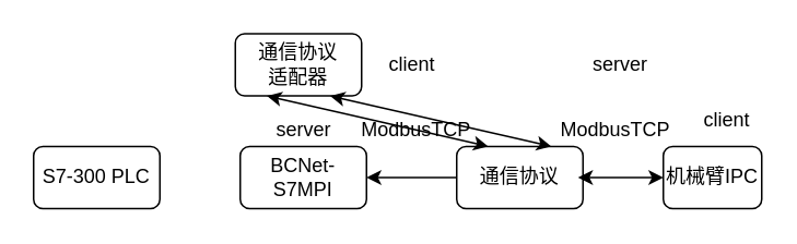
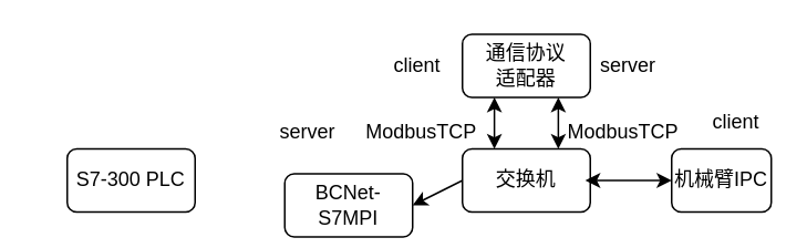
- <mxCell id="6" value="通信协议&lt;br&gt;适配器" style="rounded=1;whiteSpace=wrap;html=1;" parent="1" vertex="1"><mxGeometry x="143" y="20" width="77" height="38" as="geometry" /></mxCell>
+ <mxCell id="6" value="通信协议&lt;br&gt;适配器" style="rounded=1;whiteSpace=wrap;html=1;" parent="1" vertex="1"><mxGeometry x="278" y="20" width="77" height="38" as="geometry" /></mxCell>
- <mxCell id="5" value="S7-300 PLC" style="rounded=1;whiteSpace=wrap;html=1;" parent="1" vertex="1"><mxGeometry x="20" y="89" width="77" height="38" as="geometry" /></mxCell>
+ <mxCell id="5" value="S7-300 PLC" style="rounded=1;whiteSpace=wrap;html=1;" parent="1" vertex="1"><mxGeometry x="40" y="89" width="77" height="38" as="geometry" /></mxCell>
- <mxCell id="4" value="BCNet-S7MPI" style="rounded=1;whiteSpace=wrap;html=1;" parent="1" vertex="1"><mxGeometry x="146" y="89" width="77" height="38" as="geometry" /></mxCell>
+ <mxCell id="4" value="BCNet-S7MPI" style="rounded=1;whiteSpace=wrap;html=1;" parent="1" vertex="1"><mxGeometry x="171" y="104" width="77" height="38" as="geometry" /></mxCell>
- <mxCell id="3" value="通信协议" style="rounded=1;whiteSpace=wrap;html=1;" parent="1" vertex="1"><mxGeometry x="278" y="89" width="77" height="38" as="geometry" /></mxCell>
+ <mxCell id="3" value="交换机" style="rounded=1;whiteSpace=wrap;html=1;" parent="1" vertex="1"><mxGeometry x="278" y="89" width="77" height="38" as="geometry" /></mxCell>
